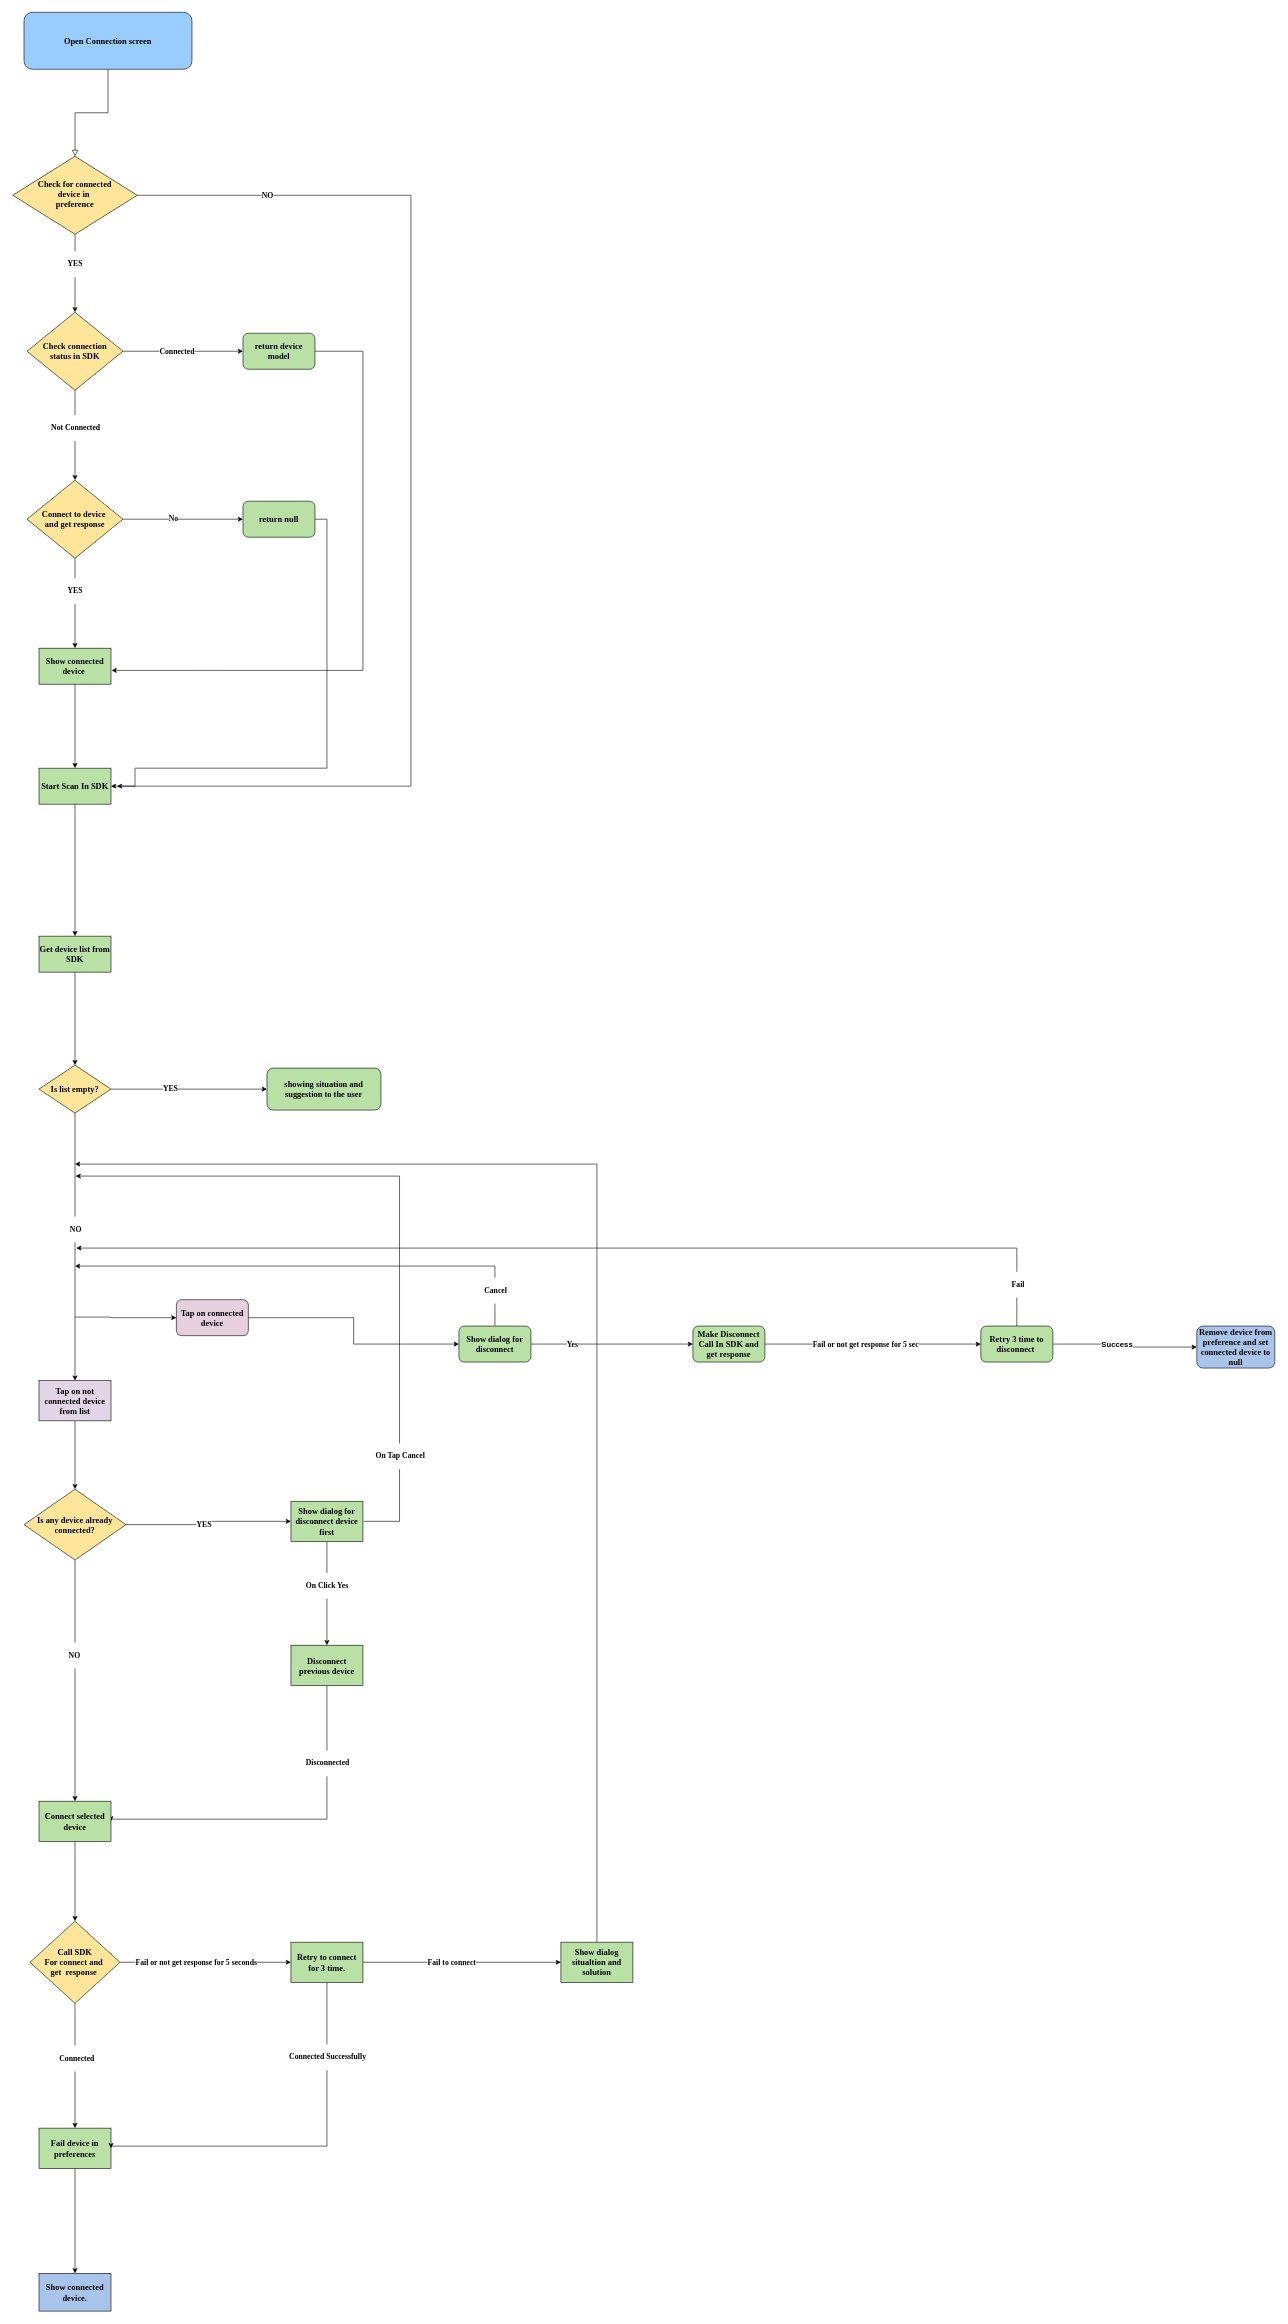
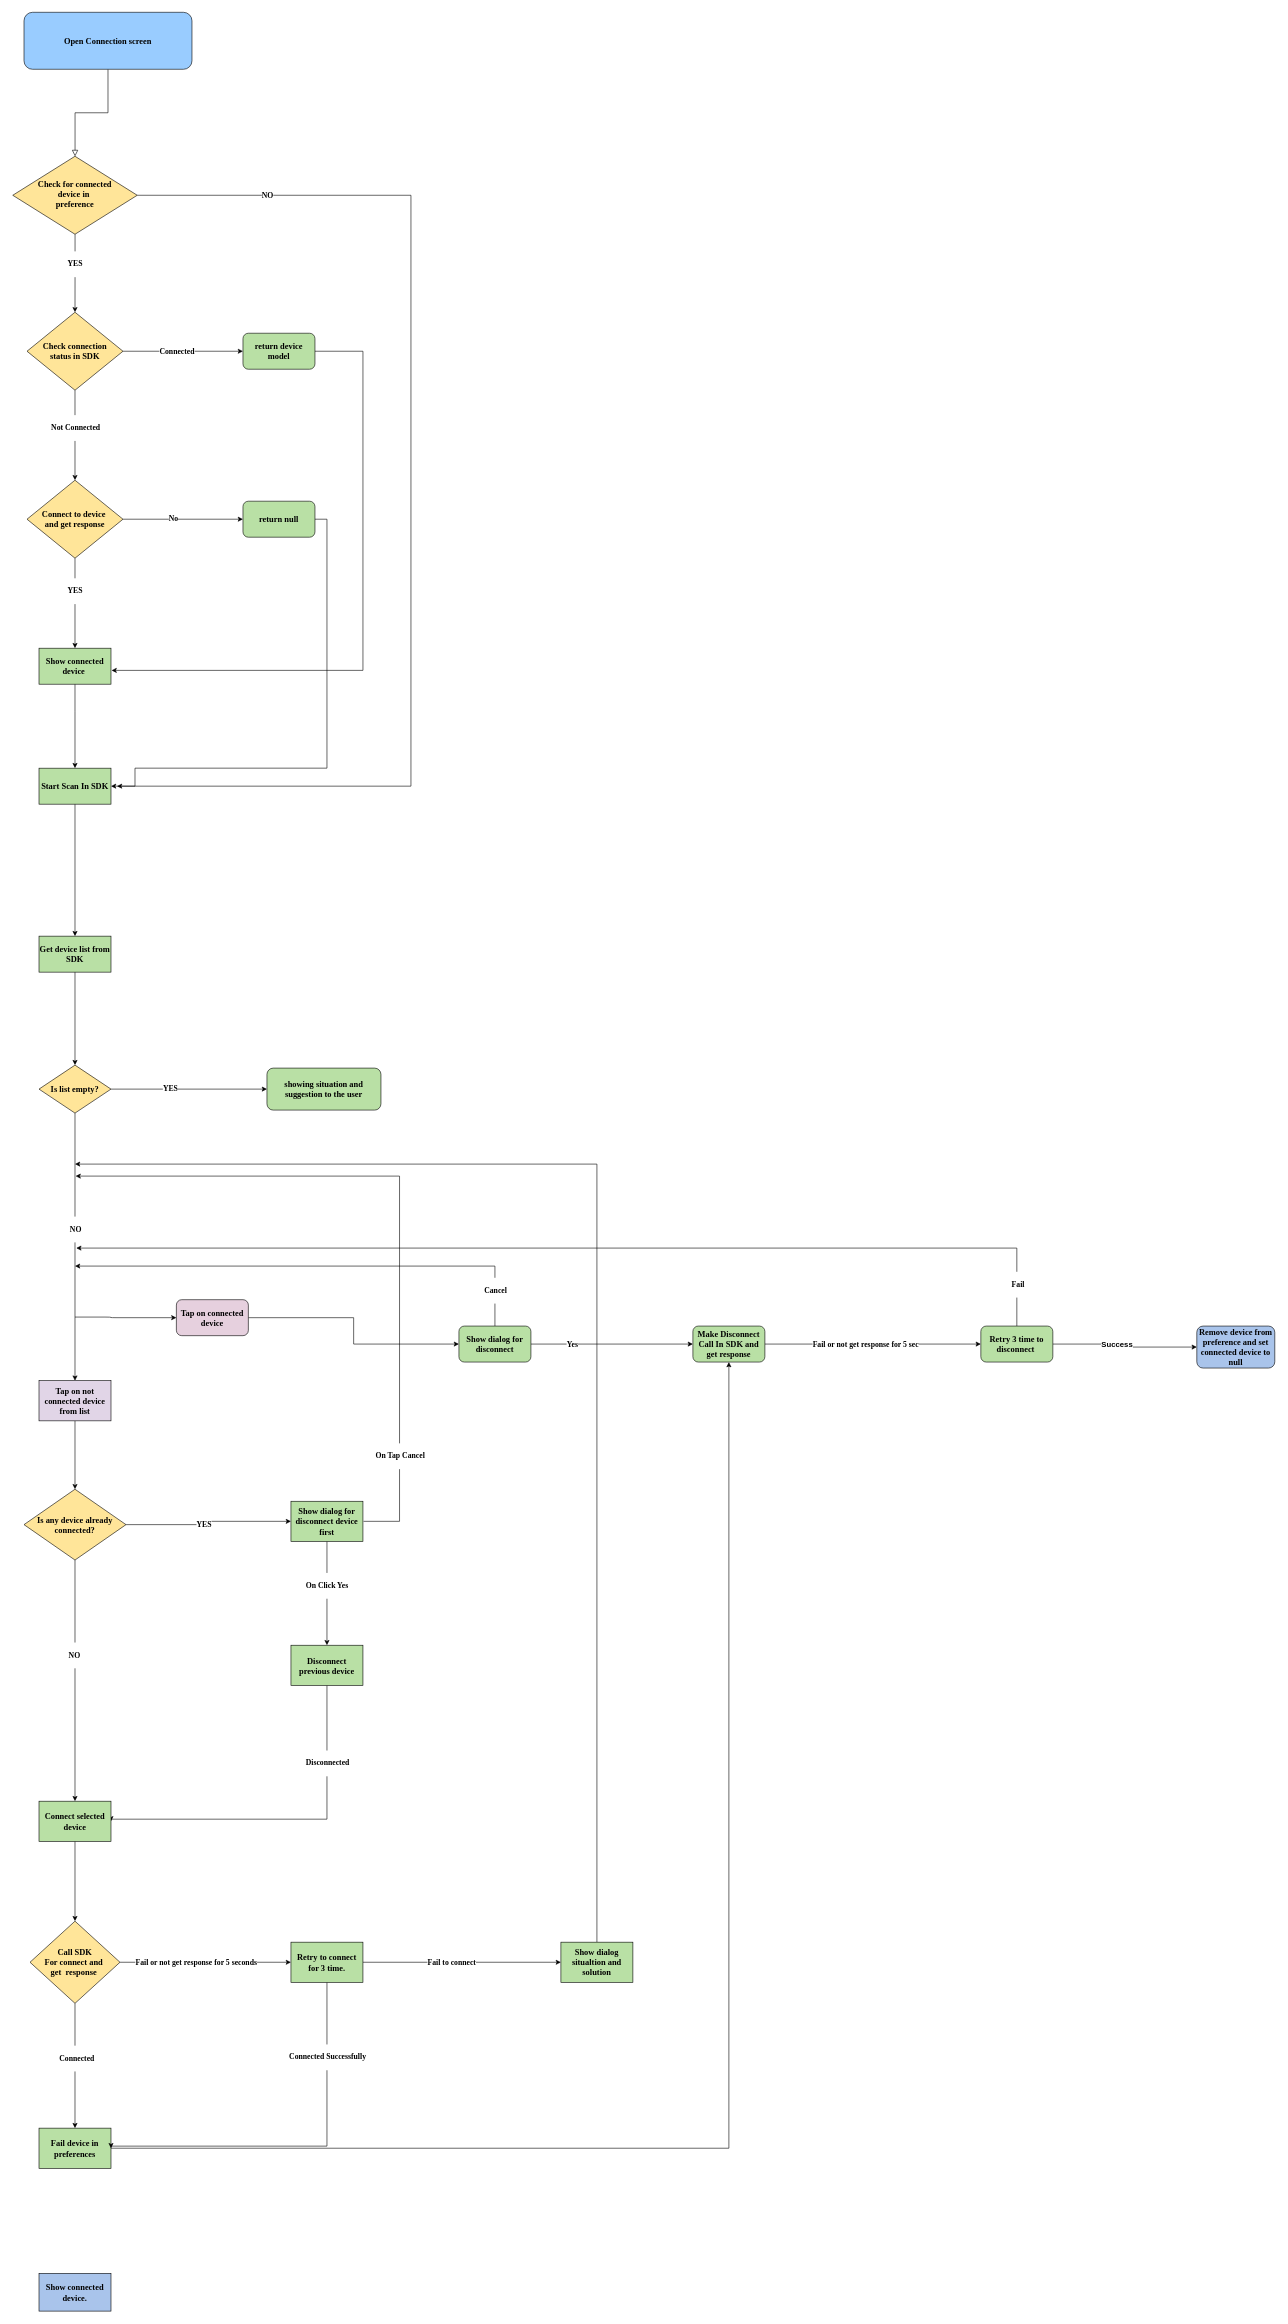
- <mxCell id="58" value="" style="edgeStyle=orthogonalEdgeStyle;rounded=0;orthogonalLoop=1;jettySize=auto;html=1;" edge="1" parent="1" source="59" target="84"><mxGeometry relative="1" as="geometry" /></mxCell>
+ <mxCell id="58" value="" style="edgeStyle=orthogonalEdgeStyle;rounded=0;orthogonalLoop=1;jettySize=auto;html=1;" edge="1" parent="1" source="59" target="77"><mxGeometry relative="1" as="geometry" /></mxCell>
